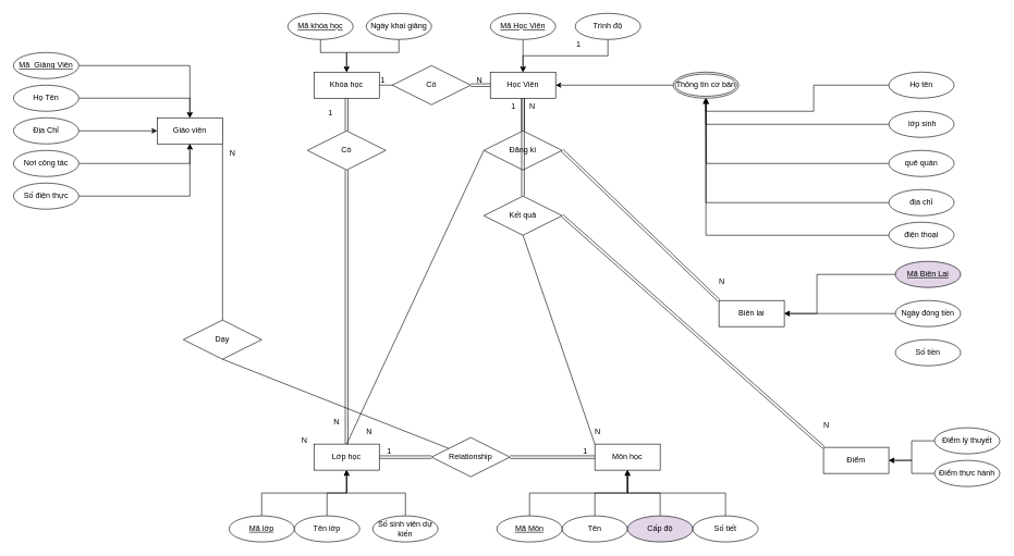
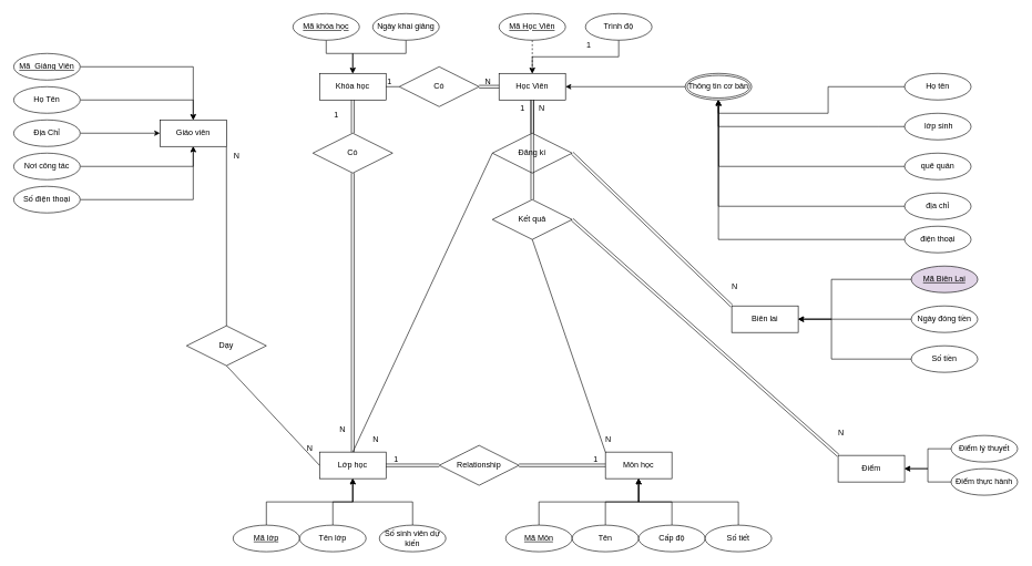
- <mxCell id="24" style="edgeStyle=orthogonalEdgeStyle;rounded=0;orthogonalLoop=1;jettySize=auto;html=1;exitX=0.5;exitY=1;exitDx=0;exitDy=0;" parent="1" source="25" target="5" edge="1"><mxGeometry relative="1" as="geometry" /></mxCell>
+ <mxCell id="24" style="edgeStyle=orthogonalEdgeStyle;rounded=0;orthogonalLoop=1;jettySize=auto;html=1;exitX=0.5;exitY=1;exitDx=0;exitDy=0;dashed=1;" parent="1" source="25" target="5" edge="1"><mxGeometry relative="1" as="geometry" /></mxCell>
- <mxCell id="52" value="Số điện thực" style="ellipse;whiteSpace=wrap;html=1;align=center;" parent="1" vertex="1"><mxGeometry x="20" y="280" width="100" height="40" as="geometry" /></mxCell>
+ <mxCell id="52" value="Số điện thoại" style="ellipse;whiteSpace=wrap;html=1;align=center;" parent="1" vertex="1"><mxGeometry x="20" y="280" width="100" height="40" as="geometry" /></mxCell>
+ <mxCell id="61" style="edgeStyle=orthogonalEdgeStyle;rounded=0;orthogonalLoop=1;jettySize=auto;html=1;exitX=0;exitY=0.5;exitDx=0;exitDy=0;" edge="1" parent="1" source="62" target="42"><mxGeometry relative="1" as="geometry"><Array as="points"><mxPoint x="1250" y="540" /><mxPoint x="1250" y="480" /></Array></mxGeometry></mxCell>
- <mxCell id="96" value="" style="endArrow=none;html=1;rounded=0;exitX=0.5;exitY=1;exitDx=0;exitDy=0;" edge="1" parent="1" source="91" target="64"><mxGeometry relative="1" as="geometry"><mxPoint x="240" y="490" as="sourcePoint" /><mxPoint x="400" y="490" as="targetPoint" /></mxGeometry></mxCell>
+ <mxCell id="96" value="" style="endArrow=none;html=1;rounded=0;exitX=0.5;exitY=1;exitDx=0;exitDy=0;entryX=0;entryY=0.5;entryDx=0;entryDy=0;" edge="1" parent="1" source="91" target="3"><mxGeometry relative="1" as="geometry"><mxPoint x="240" y="490" as="sourcePoint" /><mxPoint x="400" y="490" as="targetPoint" /></mxGeometry></mxCell>
- <mxCell id="21" value="Cấp độ" style="ellipse;whiteSpace=wrap;html=1;align=center;fillColor=#e1d5e7;" parent="1" vertex="1"><mxGeometry x="960" y="790" width="100" height="40" as="geometry" /></mxCell>
+ <mxCell id="21" value="Cấp độ" style="ellipse;whiteSpace=wrap;html=1;align=center;" parent="1" vertex="1"><mxGeometry x="960" y="790" width="100" height="40" as="geometry" /></mxCell>
